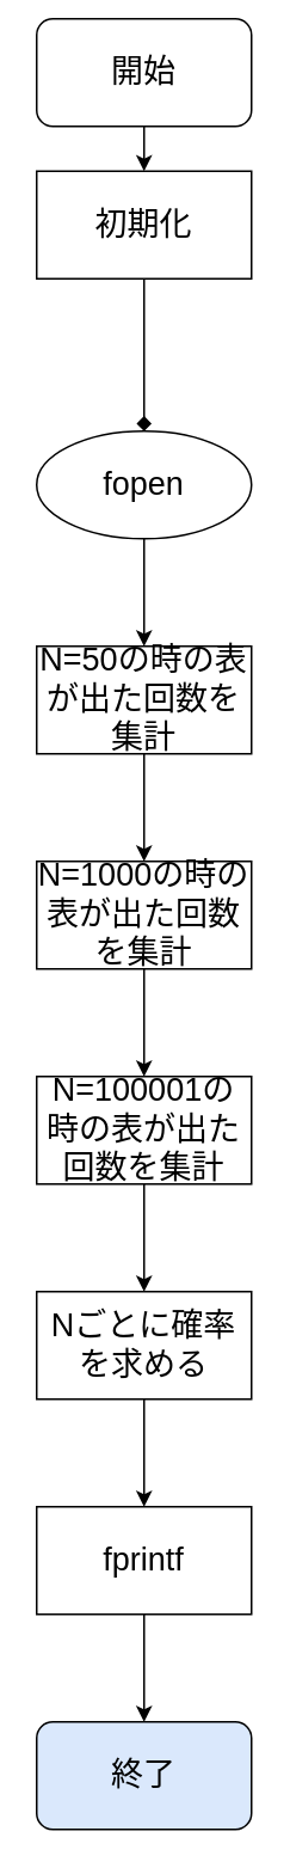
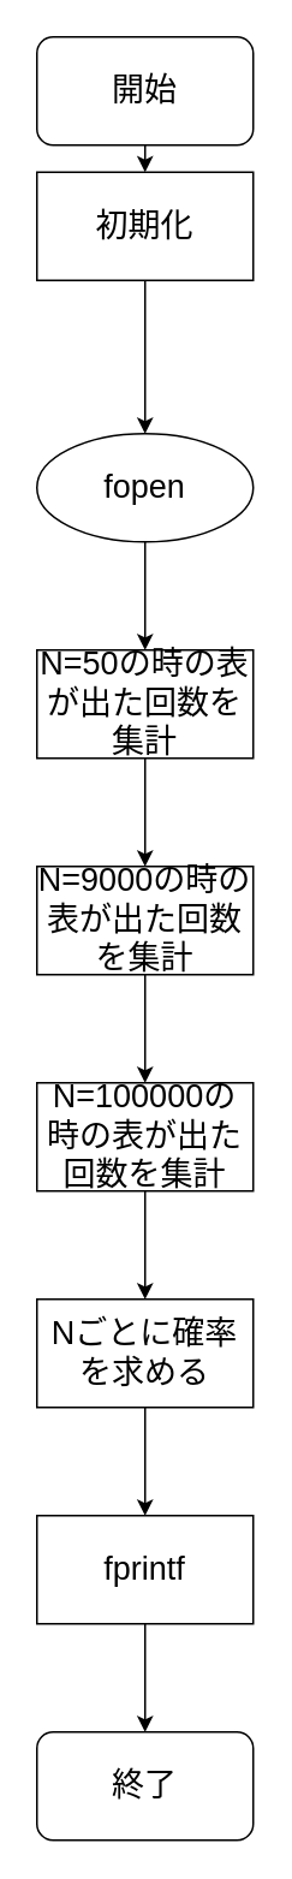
- <mxCell id="3" value="&lt;font style=&quot;font-size: 18px;&quot;&gt;開始&lt;/font&gt;" style="rounded=1;whiteSpace=wrap;html=1;" vertex="1" parent="1"><mxGeometry x="20" y="10" width="120" height="60" as="geometry" /></mxCell>
+ <mxCell id="3" value="&lt;font style=&quot;font-size: 18px;&quot;&gt;開始&lt;/font&gt;" style="rounded=1;whiteSpace=wrap;html=1;" vertex="1" parent="1"><mxGeometry x="20" y="20" width="120" height="60" as="geometry" /></mxCell>
- <mxCell id="4" style="edgeStyle=none;html=1;exitX=0.5;exitY=1;exitDx=0;exitDy=0;entryX=0.5;entryY=0;entryDx=0;entryDy=0;fontSize=14;endArrow=diamond;" edge="1" parent="1" source="5" target="7"><mxGeometry relative="1" as="geometry" /></mxCell>
+ <mxCell id="4" style="edgeStyle=none;html=1;exitX=0.5;exitY=1;exitDx=0;exitDy=0;entryX=0.5;entryY=0;entryDx=0;entryDy=0;fontSize=14;" edge="1" parent="1" source="5" target="7"><mxGeometry relative="1" as="geometry" /></mxCell>
- <mxCell id="11" value="N=1000の時の表が出た回数を集計" style="rounded=0;whiteSpace=wrap;html=1;fontSize=18;" vertex="1" parent="1"><mxGeometry x="20" y="480" width="120" height="60" as="geometry" /></mxCell>
+ <mxCell id="11" value="N=9000の時の表が出た回数を集計" style="rounded=0;whiteSpace=wrap;html=1;fontSize=18;" vertex="1" parent="1"><mxGeometry x="20" y="480" width="120" height="60" as="geometry" /></mxCell>
- <mxCell id="13" value="N=100001の時の表が出た回数を集計" style="rounded=0;whiteSpace=wrap;html=1;fontSize=18;" vertex="1" parent="1"><mxGeometry x="20" y="600" width="120" height="60" as="geometry" /></mxCell>
+ <mxCell id="13" value="N=100000の時の表が出た回数を集計" style="rounded=0;whiteSpace=wrap;html=1;fontSize=18;" vertex="1" parent="1"><mxGeometry x="20" y="600" width="120" height="60" as="geometry" /></mxCell>
- <mxCell id="18" value="&lt;span style=&quot;font-size: 18px;&quot;&gt;終了&lt;/span&gt;" style="rounded=1;whiteSpace=wrap;html=1;fillColor=#dae8fc;" vertex="1" parent="1"><mxGeometry x="20" y="960" width="120" height="60" as="geometry" /></mxCell>
+ <mxCell id="18" value="&lt;span style=&quot;font-size: 18px;&quot;&gt;終了&lt;/span&gt;" style="rounded=1;whiteSpace=wrap;html=1;" vertex="1" parent="1"><mxGeometry x="20" y="960" width="120" height="60" as="geometry" /></mxCell>
